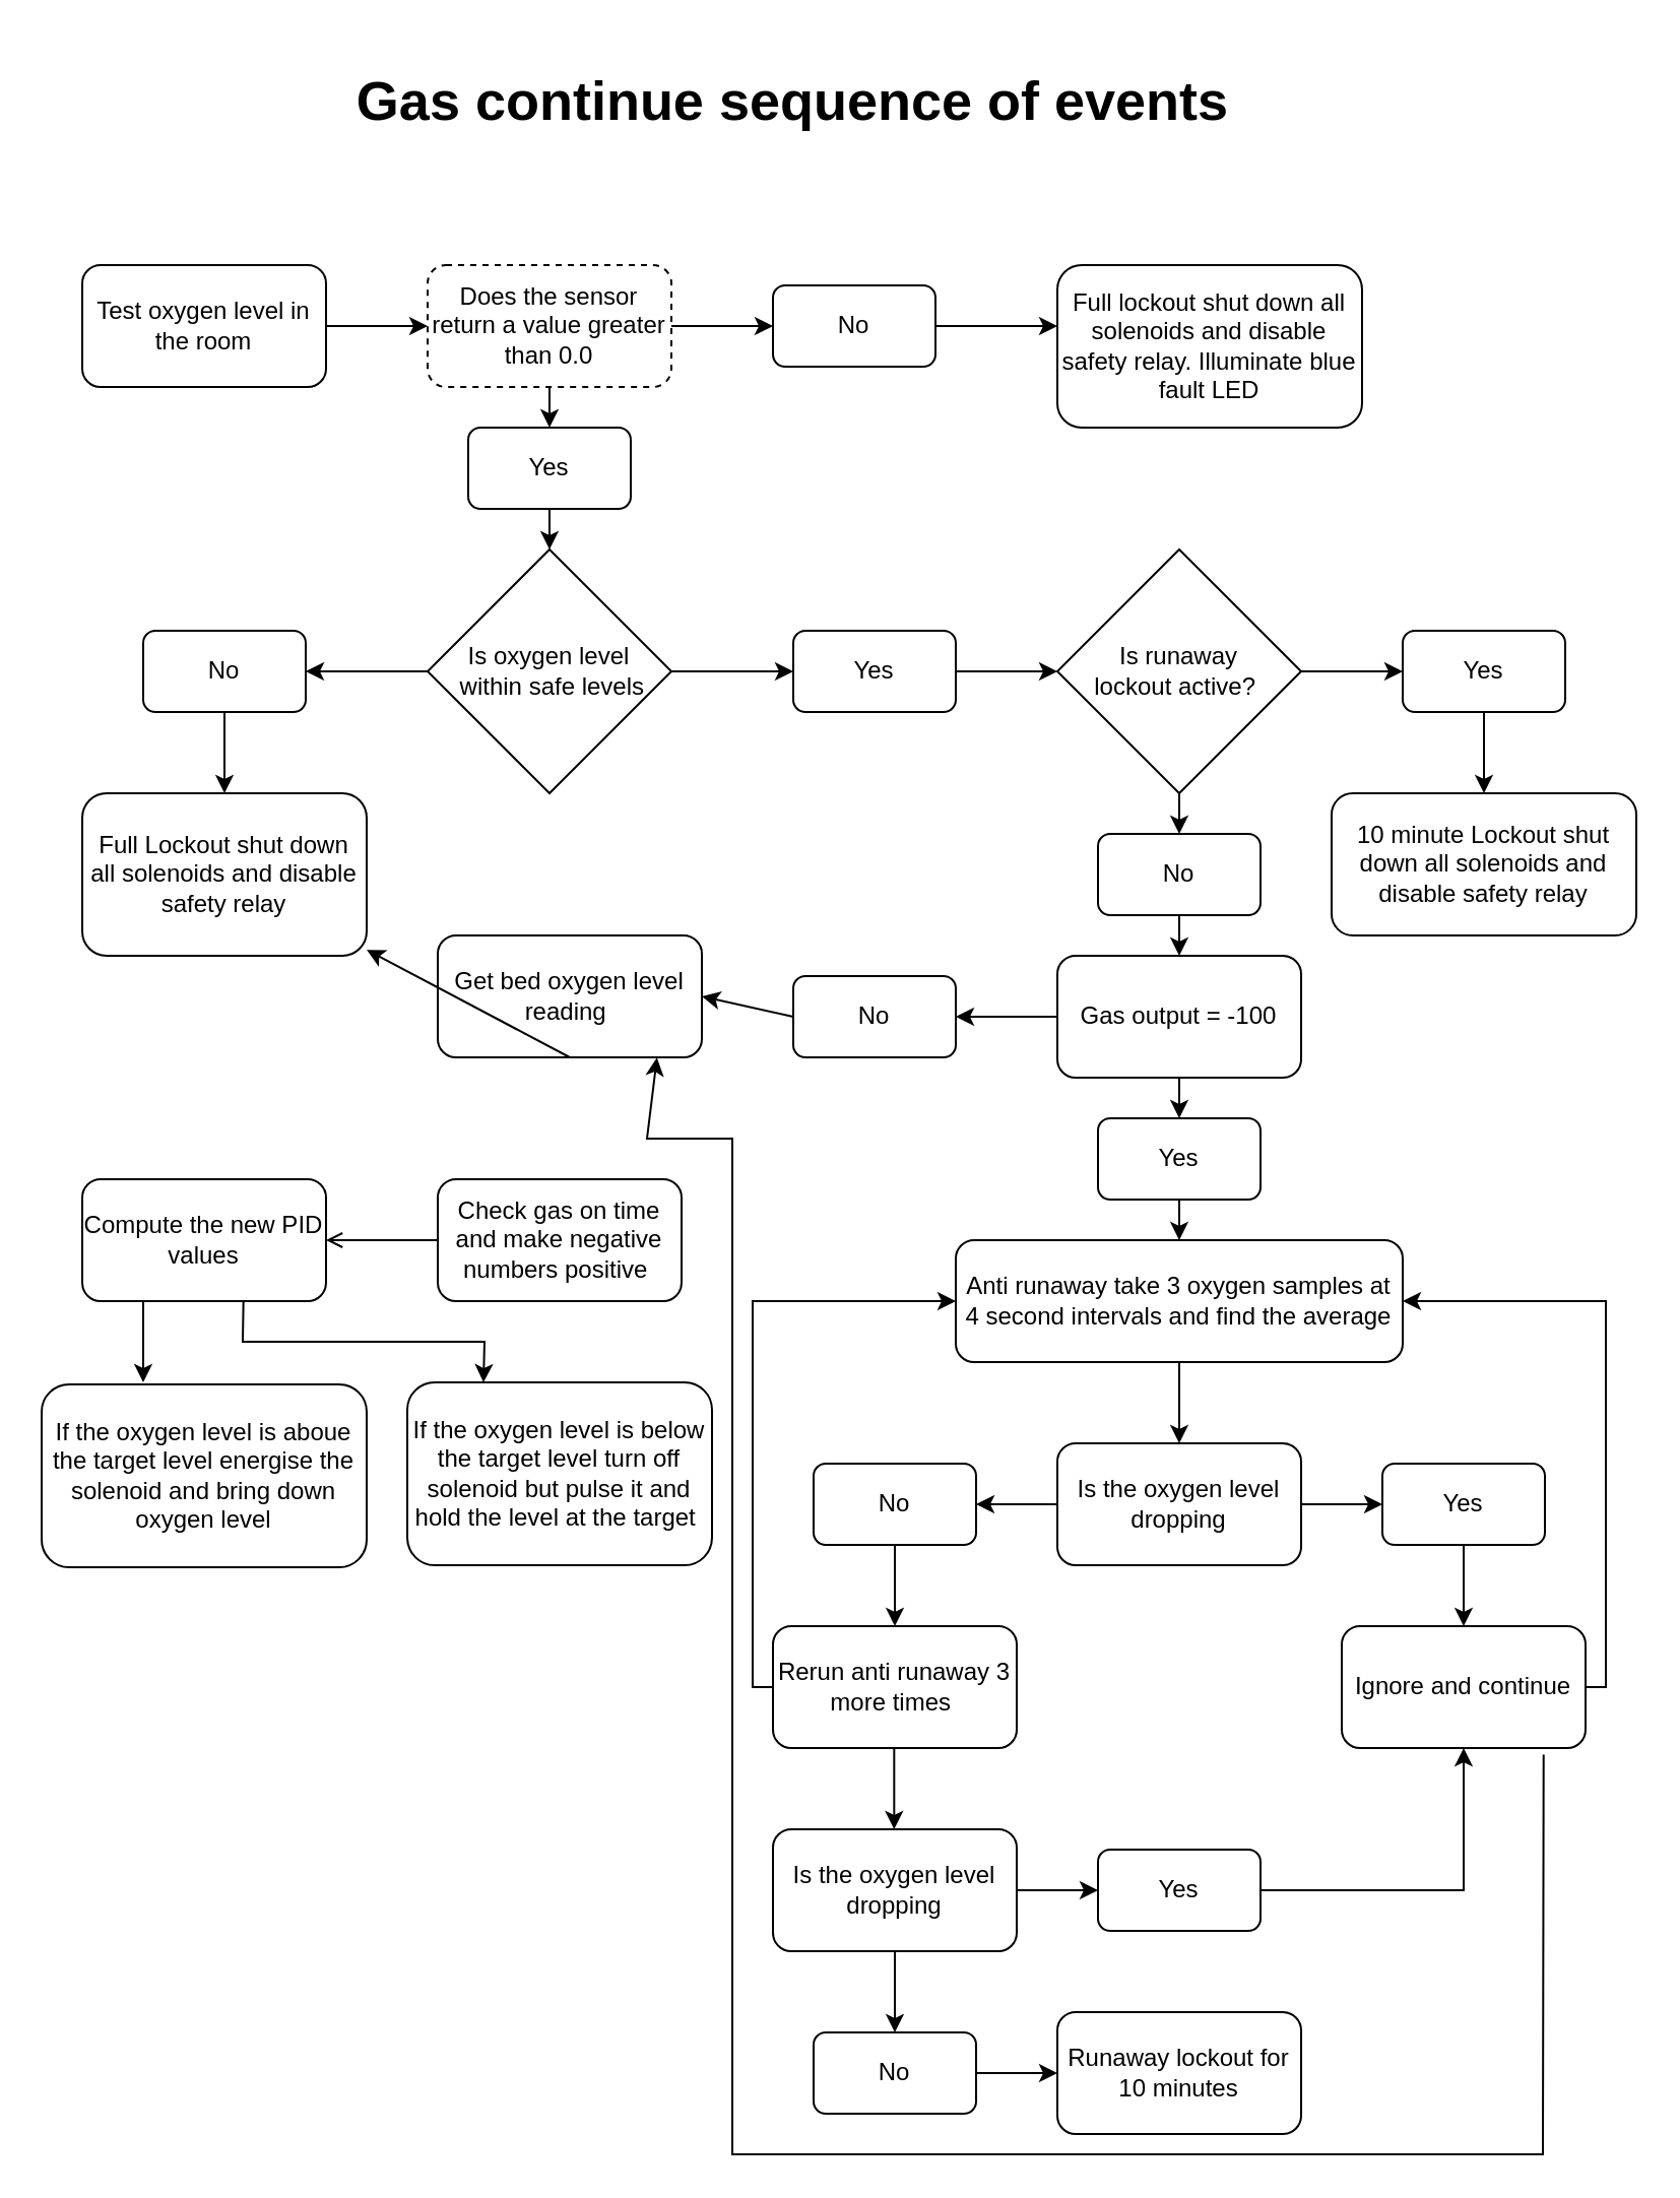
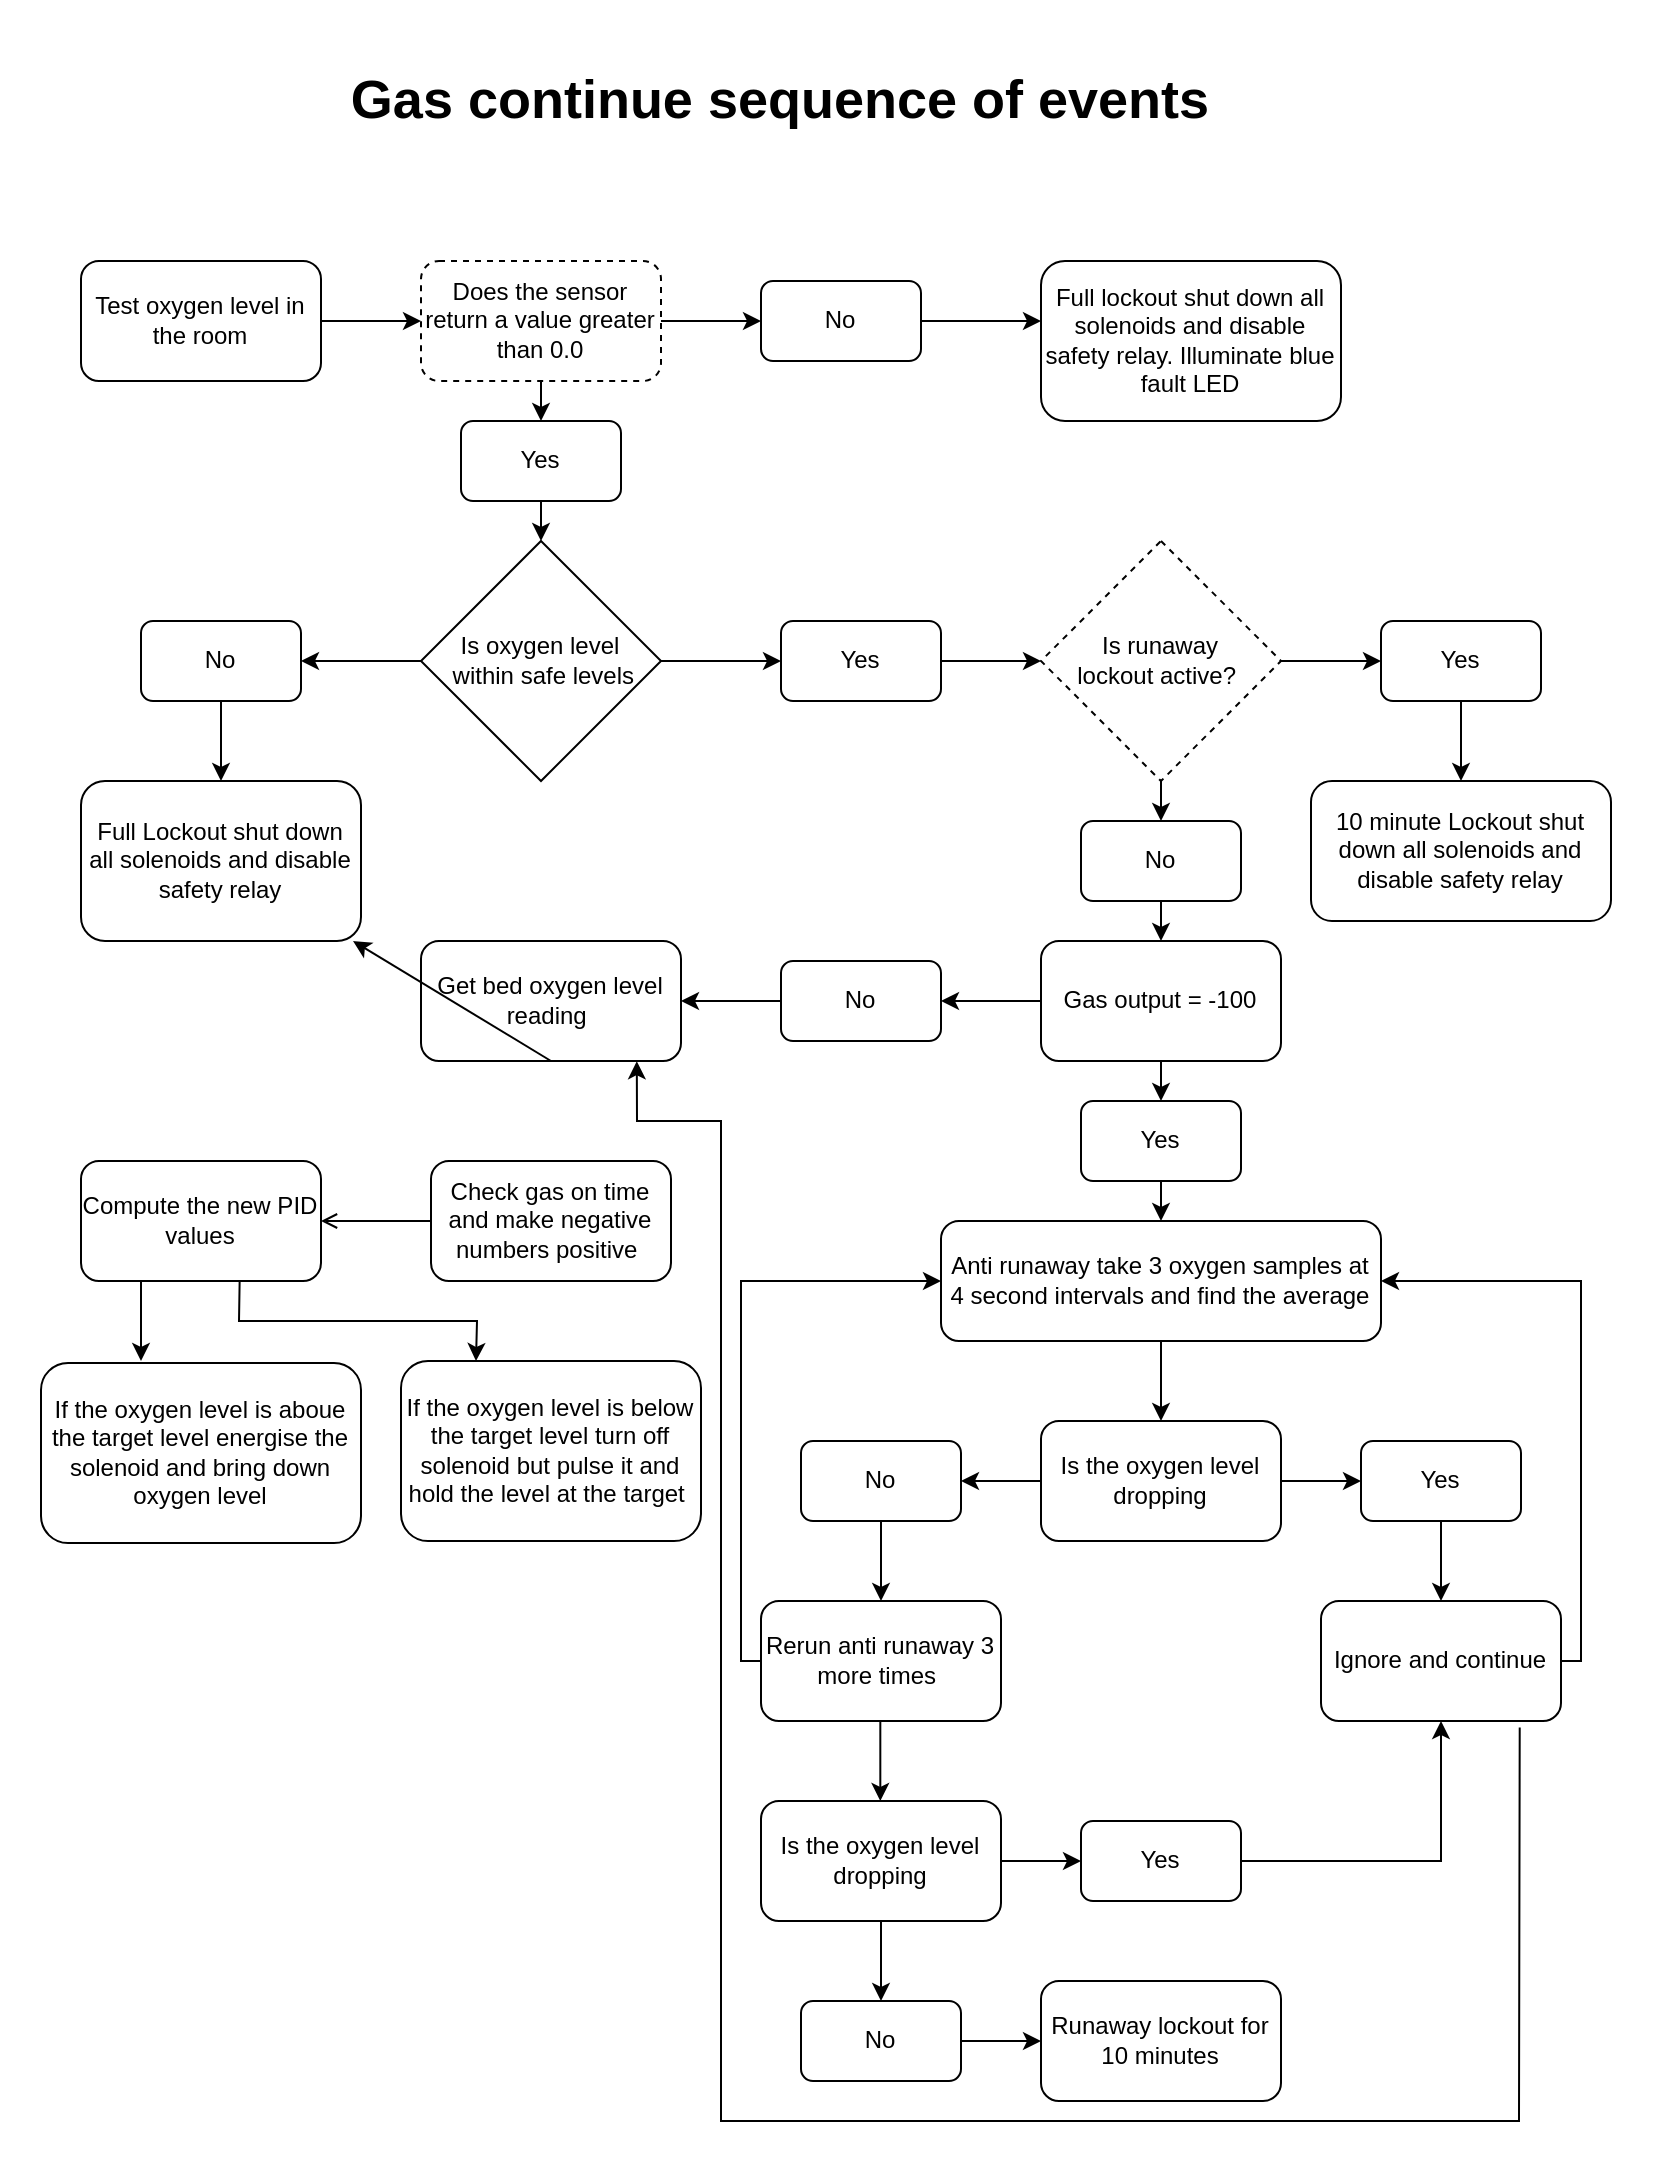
- <mxCell id="36" value="Is runaway &lt;br&gt;lockout active?&amp;nbsp;" style="rhombus;whiteSpace=wrap;html=1;" vertex="1" parent="1"><mxGeometry x="520" y="270" width="120" height="120" as="geometry" /></mxCell>
+ <mxCell id="36" value="Is runaway &lt;br&gt;lockout active?&amp;nbsp;" style="rhombus;whiteSpace=wrap;html=1;dashed=1;" vertex="1" parent="1"><mxGeometry x="520" y="270" width="120" height="120" as="geometry" /></mxCell>
- <mxCell id="57" value="Get bed oxygen level reading&amp;nbsp;" style="rounded=1;whiteSpace=wrap;html=1;" vertex="1" parent="1"><mxGeometry x="215" y="460" width="130" height="60" as="geometry" /></mxCell>
+ <mxCell id="57" value="Get bed oxygen level reading&amp;nbsp;" style="rounded=1;whiteSpace=wrap;html=1;" vertex="1" parent="1"><mxGeometry x="210" y="470" width="130" height="60" as="geometry" /></mxCell>
